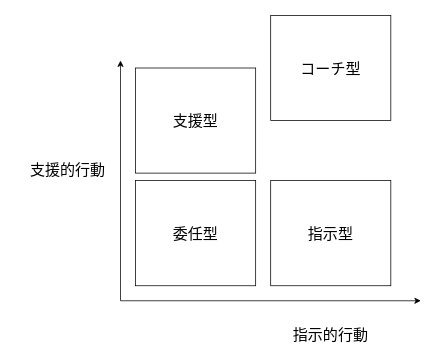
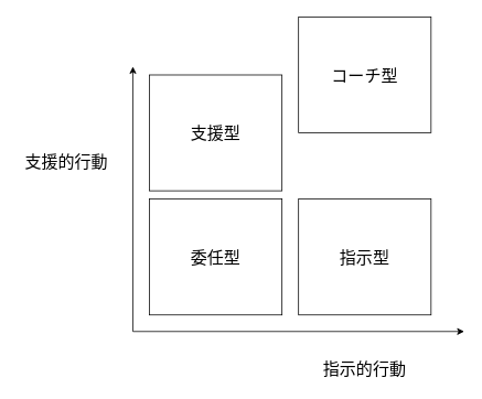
- <mxCell id="9" value="支援的行動" style="text;html=1;strokeColor=none;fillColor=none;align=center;verticalAlign=middle;whiteSpace=wrap;rounded=0;fontSize=20;" vertex="1" parent="1"><mxGeometry x="30" y="210" width="120" height="30" as="geometry" /></mxCell>
+ <mxCell id="9" value="支援的行動" style="text;html=1;strokeColor=none;fillColor=none;align=center;verticalAlign=middle;whiteSpace=wrap;rounded=0;fontSize=20;" vertex="1" parent="1"><mxGeometry x="20" y="180" width="120" height="30" as="geometry" /></mxCell>
